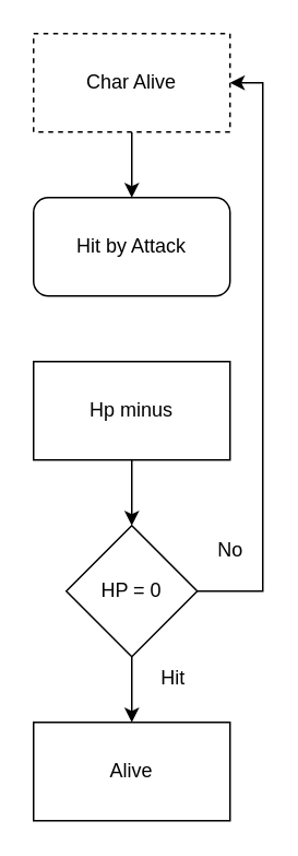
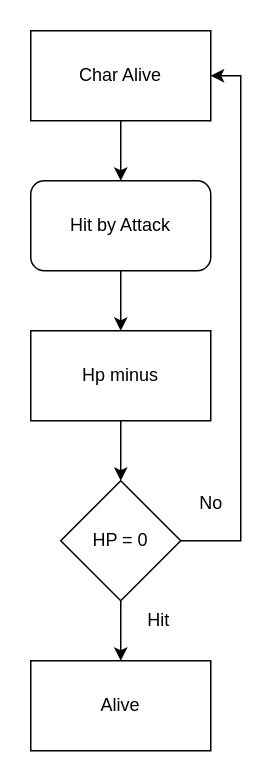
- <mxCell id="13" value="Char Alive" style="rounded=0;whiteSpace=wrap;html=1;dashed=1;" vertex="1" parent="1"><mxGeometry x="20" y="20" width="120" height="60" as="geometry" /></mxCell>
+ <mxCell id="13" value="Char Alive" style="rounded=0;whiteSpace=wrap;html=1;" vertex="1" parent="1"><mxGeometry x="20" y="20" width="120" height="60" as="geometry" /></mxCell>
+ <mxCell id="2" style="edgeStyle=orthogonalEdgeStyle;rounded=0;orthogonalLoop=1;jettySize=auto;html=1;" edge="1" parent="1" source="3" target="5"><mxGeometry relative="1" as="geometry" /></mxCell>
